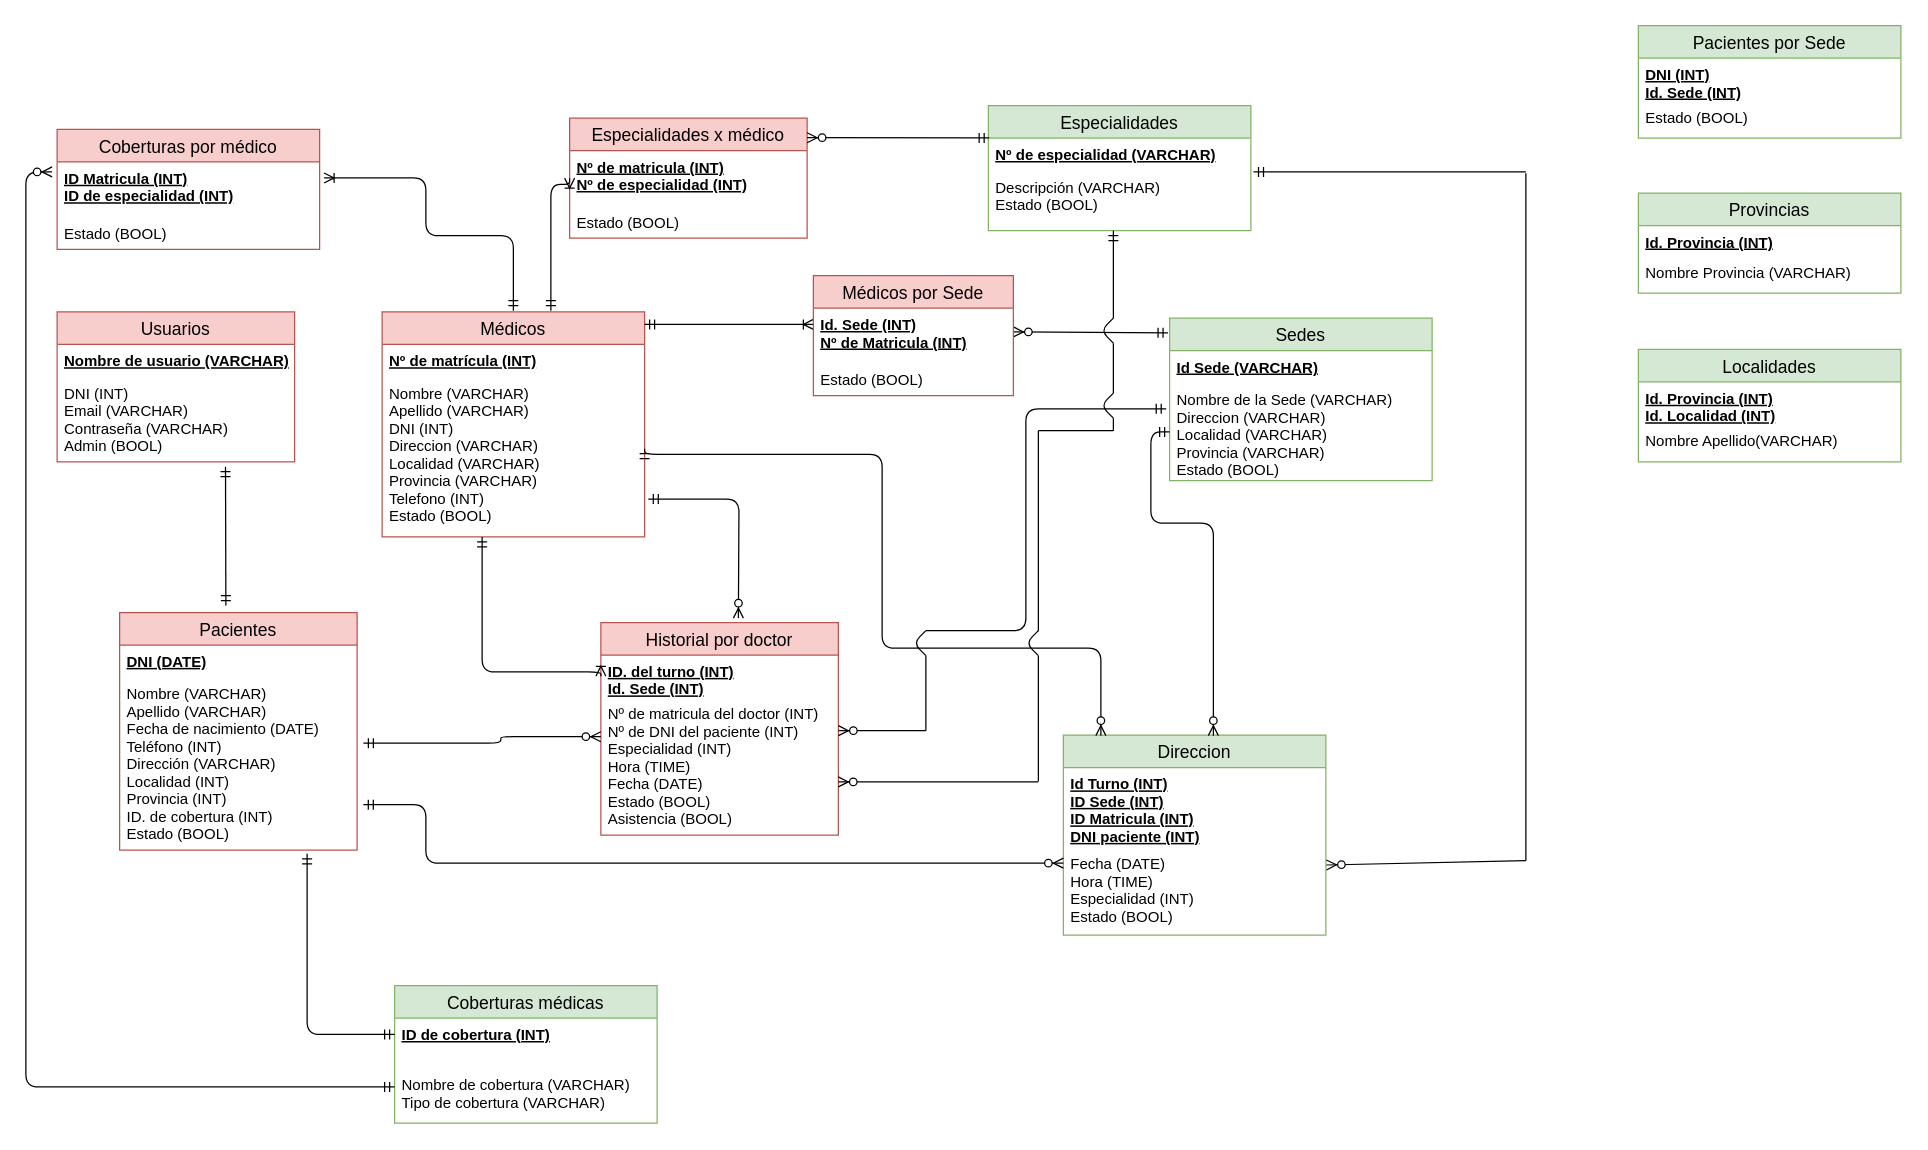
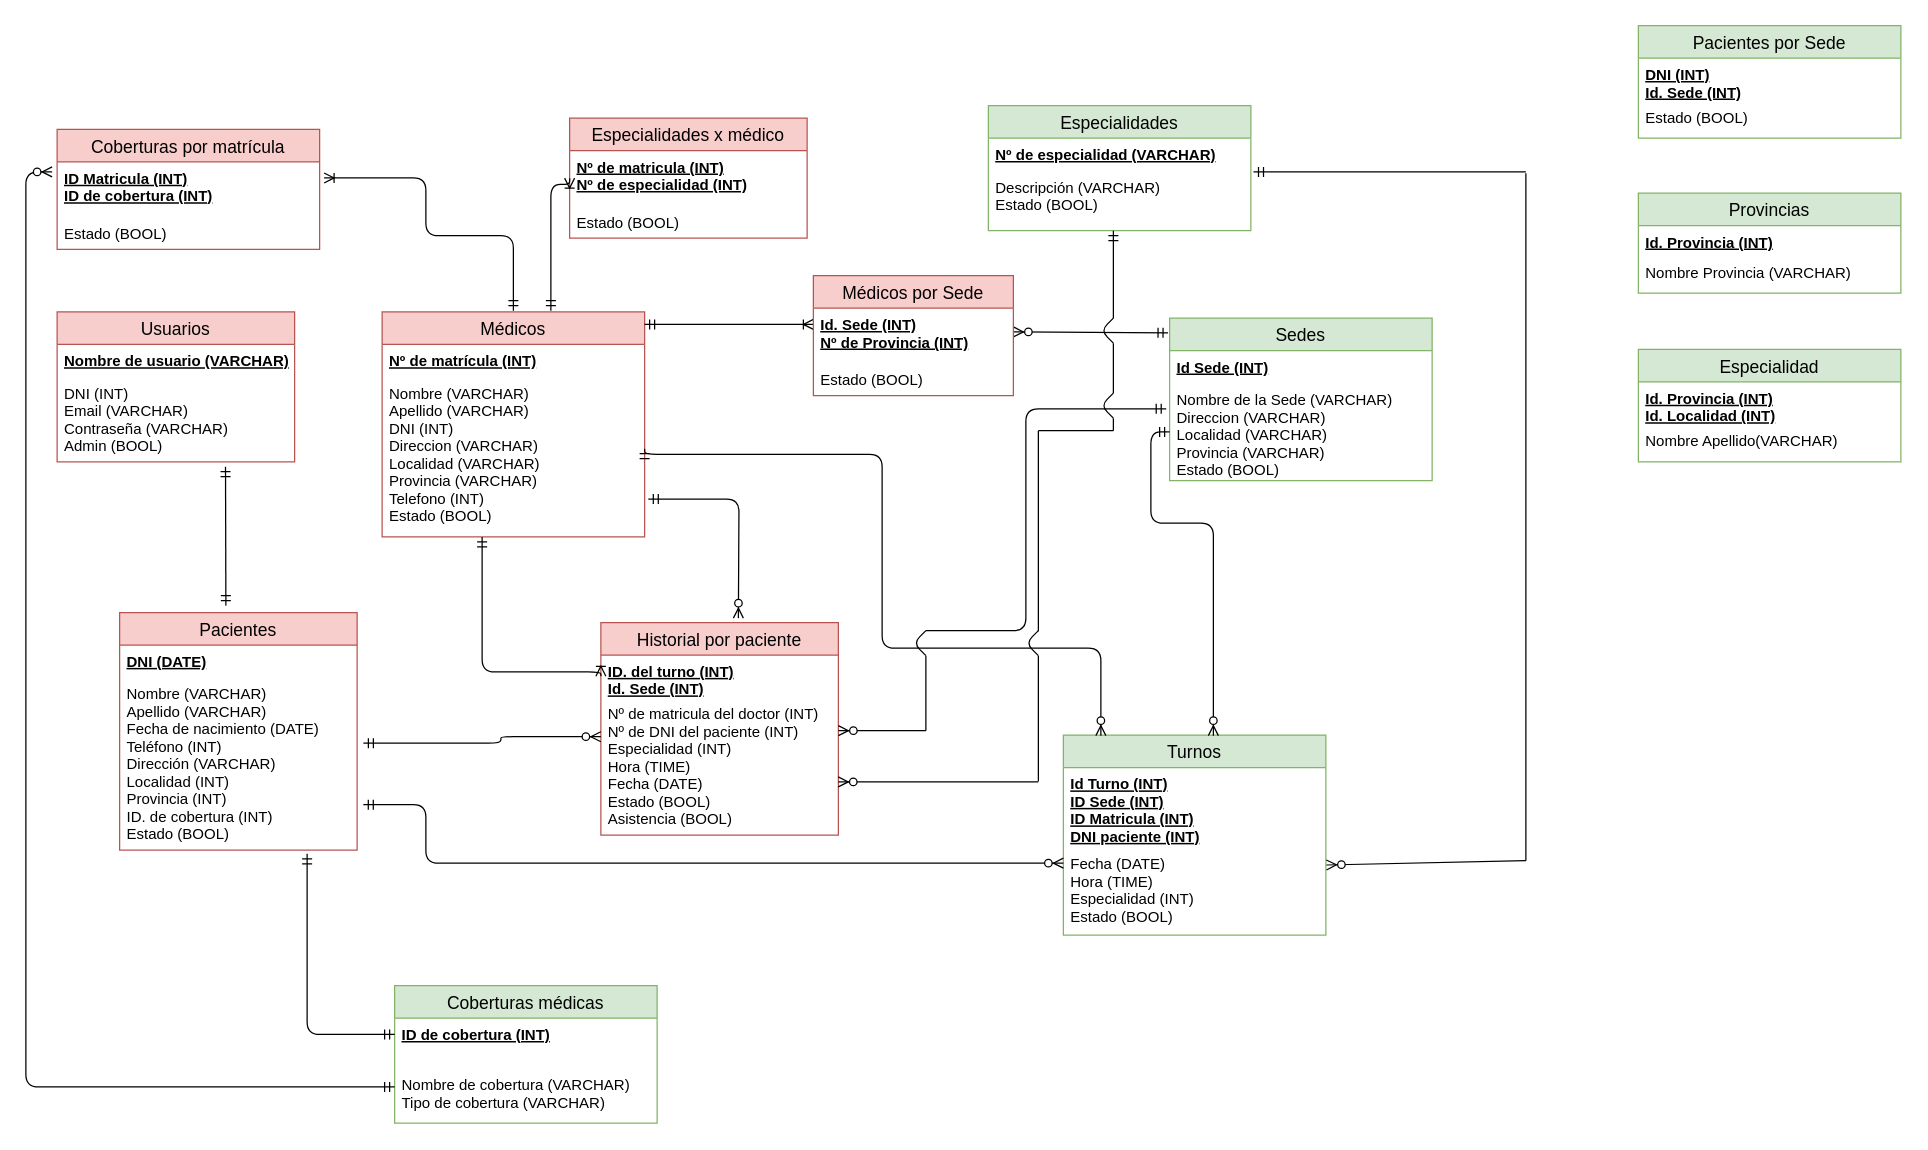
- <mxCell id="60" value="" style="fontSize=12;html=1;endArrow=ERzeroToMany;startArrow=ERmandOne;entryX=1;entryY=0.163;entryDx=0;entryDy=0;entryPerimeter=0;exitX=0.003;exitY=-0.005;exitDx=0;exitDy=0;exitPerimeter=0;" edge="1" parent="1" target="2" source="6"><mxGeometry width="100" height="100" relative="1" as="geometry"><mxPoint x="789" y="107" as="sourcePoint" /><mxPoint x="729" y="119.5" as="targetPoint" /></mxGeometry></mxCell>
- <mxCell id="8" value="Coberturas por médico" style="swimlane;fontStyle=0;childLayout=stackLayout;horizontal=1;startSize=26;fillColor=#f8cecc;horizontalStack=0;resizeParent=1;resizeParentMax=0;resizeLast=0;collapsible=1;marginBottom=0;swimlaneFillColor=#ffffff;align=center;fontSize=14;strokeColor=#b85450;" vertex="1" parent="1"><mxGeometry x="45" y="103" width="210" height="96" as="geometry" /></mxCell>
+ <mxCell id="8" value="Coberturas por matrícula" style="swimlane;fontStyle=0;childLayout=stackLayout;horizontal=1;startSize=26;fillColor=#f8cecc;horizontalStack=0;resizeParent=1;resizeParentMax=0;resizeLast=0;collapsible=1;marginBottom=0;swimlaneFillColor=#ffffff;align=center;fontSize=14;strokeColor=#b85450;" vertex="1" parent="1"><mxGeometry x="45" y="103" width="210" height="96" as="geometry" /></mxCell>
- <mxCell id="9" value="ID Matricula (INT)&#10;ID de especialidad (INT)" style="text;strokeColor=none;fillColor=none;spacingLeft=4;spacingRight=4;overflow=hidden;rotatable=0;points=[[0,0.5],[1,0.5]];portConstraint=eastwest;fontSize=12;fontStyle=5" vertex="1" parent="8"><mxGeometry y="26" width="210" height="44" as="geometry" /></mxCell>
+ <mxCell id="9" value="ID Matricula (INT)&#10;ID de cobertura (INT)" style="text;strokeColor=none;fillColor=none;spacingLeft=4;spacingRight=4;overflow=hidden;rotatable=0;points=[[0,0.5],[1,0.5]];portConstraint=eastwest;fontSize=12;fontStyle=5" vertex="1" parent="8"><mxGeometry y="26" width="210" height="44" as="geometry" /></mxCell>
- <mxCell id="66" value="Id. Sede (INT)&#10;Nº de Matricula (INT)&#10;" style="text;strokeColor=none;fillColor=none;spacingLeft=4;spacingRight=4;overflow=hidden;rotatable=0;points=[[0,0.5],[1,0.5]];portConstraint=eastwest;fontSize=12;fontStyle=5" vertex="1" parent="65"><mxGeometry y="26" width="160" height="44" as="geometry" /></mxCell>
+ <mxCell id="66" value="Id. Sede (INT)&#10;Nº de Provincia (INT)&#10;" style="text;strokeColor=none;fillColor=none;spacingLeft=4;spacingRight=4;overflow=hidden;rotatable=0;points=[[0,0.5],[1,0.5]];portConstraint=eastwest;fontSize=12;fontStyle=5" vertex="1" parent="65"><mxGeometry y="26" width="160" height="44" as="geometry" /></mxCell>
- <mxCell id="74" value="Localidades" style="swimlane;fontStyle=0;childLayout=stackLayout;horizontal=1;startSize=26;fillColor=#d5e8d4;horizontalStack=0;resizeParent=1;resizeParentMax=0;resizeLast=0;collapsible=1;marginBottom=0;swimlaneFillColor=#ffffff;align=center;fontSize=14;strokeColor=#82b366;" vertex="1" parent="1"><mxGeometry x="1310" y="279" width="210" height="90" as="geometry" /></mxCell>
+ <mxCell id="74" value="Especialidad" style="swimlane;fontStyle=0;childLayout=stackLayout;horizontal=1;startSize=26;fillColor=#d5e8d4;horizontalStack=0;resizeParent=1;resizeParentMax=0;resizeLast=0;collapsible=1;marginBottom=0;swimlaneFillColor=#ffffff;align=center;fontSize=14;strokeColor=#82b366;" vertex="1" parent="1"><mxGeometry x="1310" y="279" width="210" height="90" as="geometry" /></mxCell>
- <mxCell id="26" value="Id Sede (VARCHAR)&#10;" style="text;strokeColor=none;fillColor=none;spacingLeft=4;spacingRight=4;overflow=hidden;rotatable=0;points=[[0,0.5],[1,0.5]];portConstraint=eastwest;fontSize=12;fontStyle=5" vertex="1" parent="25"><mxGeometry y="26" width="210" height="26" as="geometry" /></mxCell>
+ <mxCell id="26" value="Id Sede (INT)&#10;" style="text;strokeColor=none;fillColor=none;spacingLeft=4;spacingRight=4;overflow=hidden;rotatable=0;points=[[0,0.5],[1,0.5]];portConstraint=eastwest;fontSize=12;fontStyle=5" vertex="1" parent="25"><mxGeometry y="26" width="210" height="26" as="geometry" /></mxCell>
- <mxCell id="19" value="Historial por doctor" style="swimlane;fontStyle=0;childLayout=stackLayout;horizontal=1;startSize=26;fillColor=#f8cecc;horizontalStack=0;resizeParent=1;resizeParentMax=0;resizeLast=0;collapsible=1;marginBottom=0;swimlaneFillColor=#ffffff;align=center;fontSize=14;strokeColor=#b85450;" vertex="1" parent="12"><mxGeometry x="435" y="258.5" width="190" height="170" as="geometry" /></mxCell>
+ <mxCell id="19" value="Historial por paciente" style="swimlane;fontStyle=0;childLayout=stackLayout;horizontal=1;startSize=26;fillColor=#f8cecc;horizontalStack=0;resizeParent=1;resizeParentMax=0;resizeLast=0;collapsible=1;marginBottom=0;swimlaneFillColor=#ffffff;align=center;fontSize=14;strokeColor=#b85450;" vertex="1" parent="12"><mxGeometry x="435" y="258.5" width="190" height="170" as="geometry" /></mxCell>
- <mxCell id="31" value="Direccion" style="swimlane;fontStyle=0;childLayout=stackLayout;horizontal=1;startSize=26;fillColor=#d5e8d4;horizontalStack=0;resizeParent=1;resizeParentMax=0;resizeLast=0;collapsible=1;marginBottom=0;swimlaneFillColor=#ffffff;align=center;fontSize=14;strokeColor=#82b366;" vertex="1" parent="12"><mxGeometry x="805" y="348.5" width="210" height="160" as="geometry" /></mxCell>
+ <mxCell id="31" value="Turnos" style="swimlane;fontStyle=0;childLayout=stackLayout;horizontal=1;startSize=26;fillColor=#d5e8d4;horizontalStack=0;resizeParent=1;resizeParentMax=0;resizeLast=0;collapsible=1;marginBottom=0;swimlaneFillColor=#ffffff;align=center;fontSize=14;strokeColor=#82b366;" vertex="1" parent="12"><mxGeometry x="805" y="348.5" width="210" height="160" as="geometry" /></mxCell>
